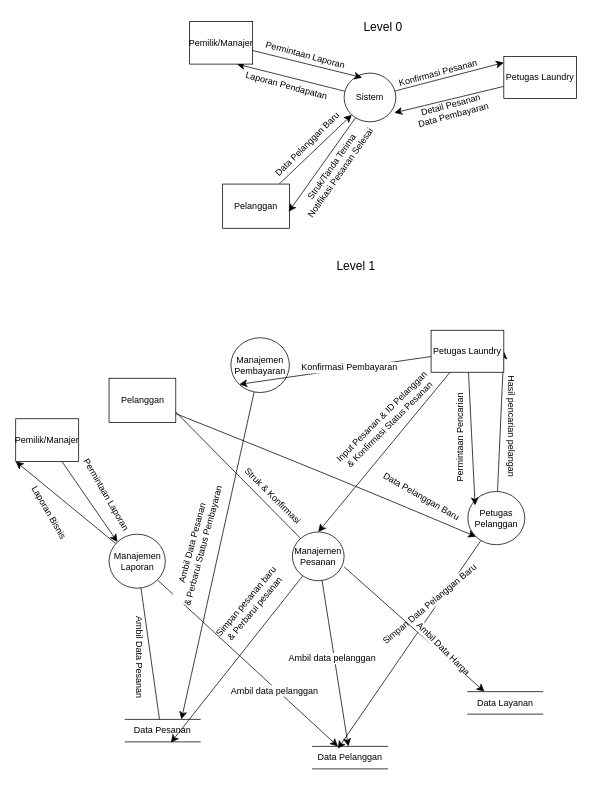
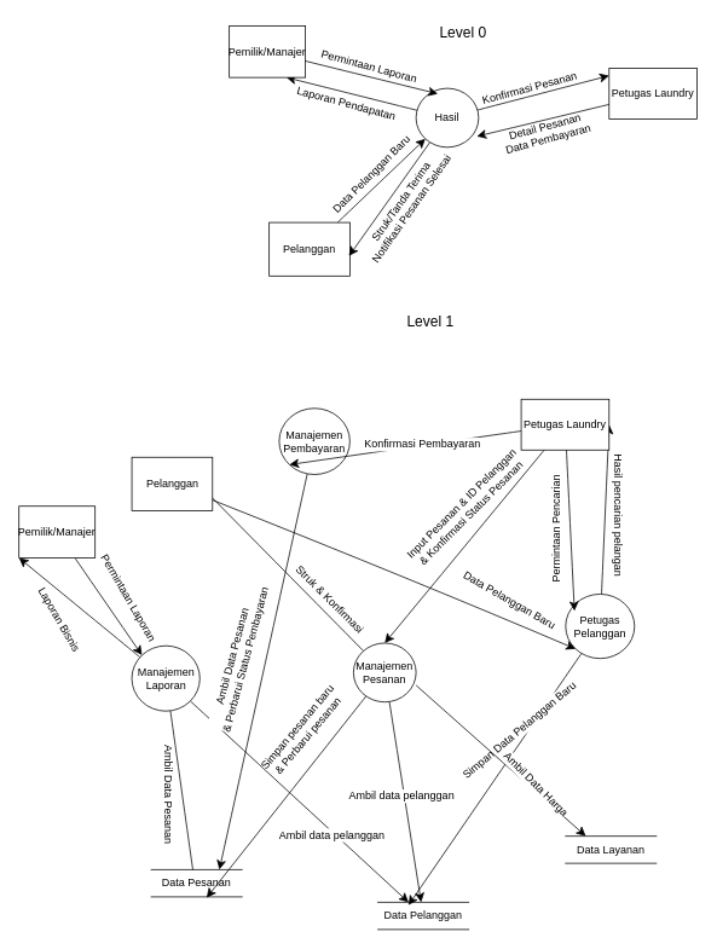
- <mxCell id="4" value="Sistem" style="shape=ellipse;html=1;dashed=0;whiteSpace=wrap;perimeter=ellipsePerimeter;" vertex="1" parent="1"><mxGeometry x="458" y="97" width="69" height="65" as="geometry" /></mxCell>
+ <mxCell id="4" value="Hasil" style="shape=ellipse;html=1;dashed=0;whiteSpace=wrap;perimeter=ellipsePerimeter;" vertex="1" parent="1"><mxGeometry x="458" y="97" width="69" height="65" as="geometry" /></mxCell>
